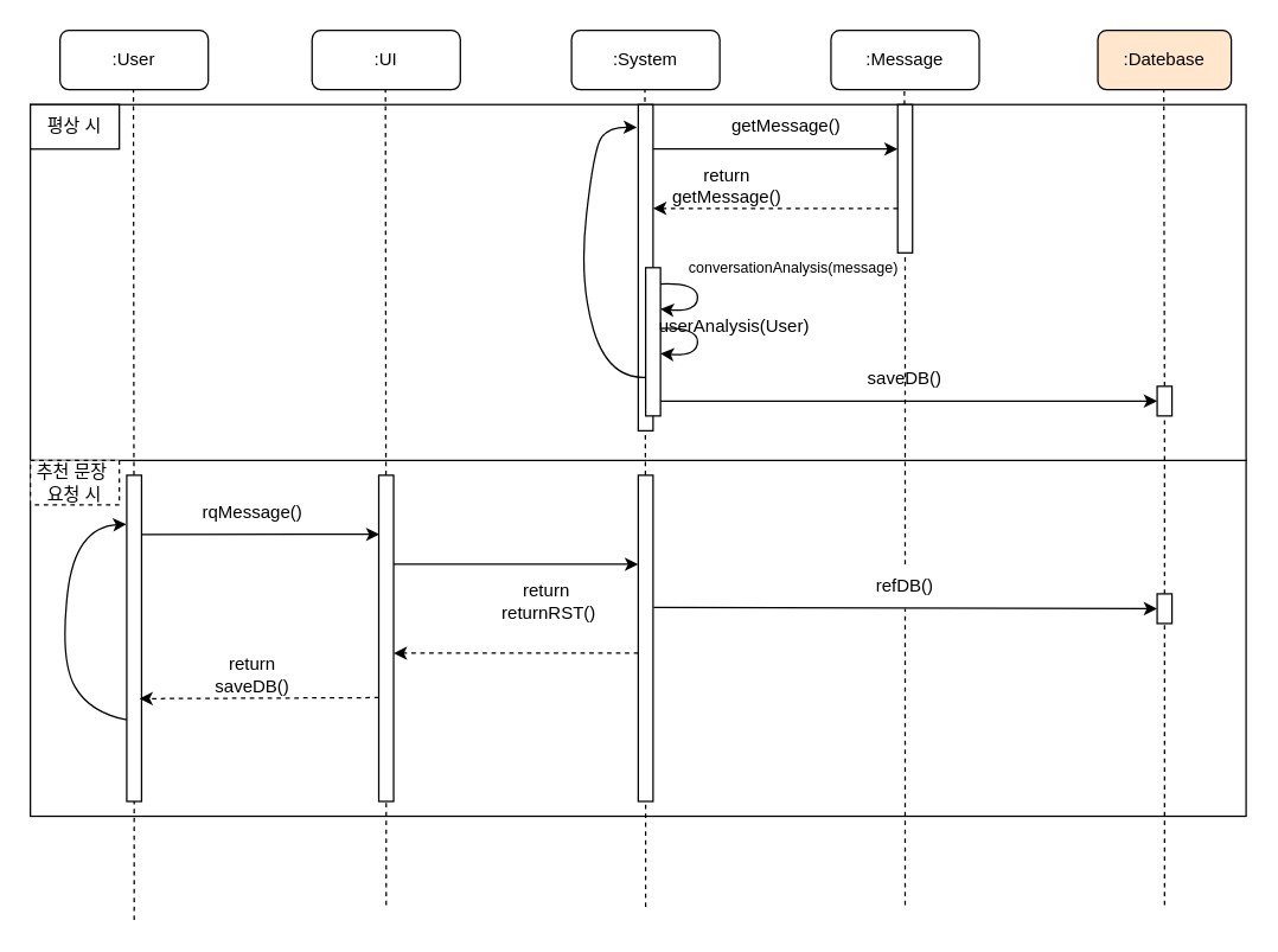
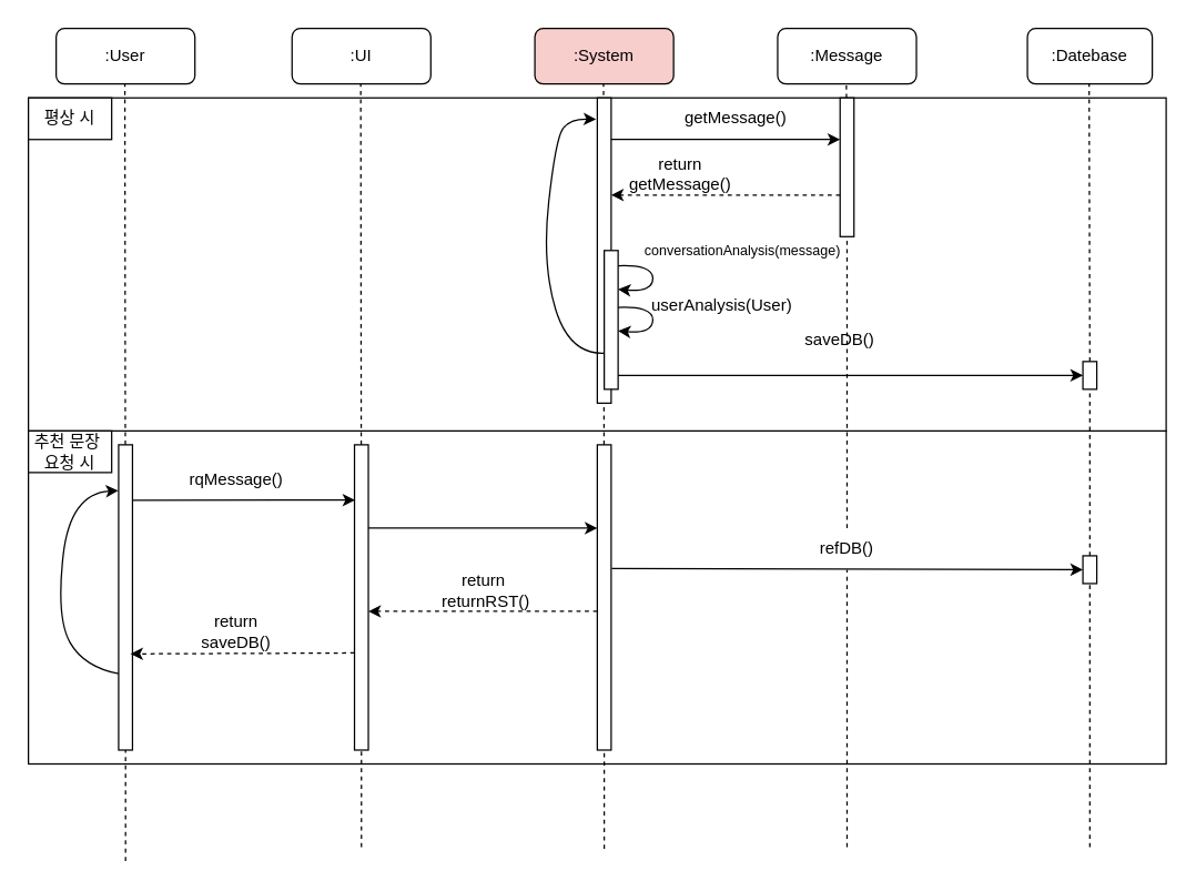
- <mxCell id="6" value=":System" style="rounded=1;whiteSpace=wrap;html=1;" parent="1" vertex="1"><mxGeometry x="385" y="20" width="100" height="40" as="geometry" /></mxCell>
+ <mxCell id="6" value=":System" style="rounded=1;whiteSpace=wrap;html=1;fillColor=#f8cecc;" parent="1" vertex="1"><mxGeometry x="385" y="20" width="100" height="40" as="geometry" /></mxCell>
- <mxCell id="8" value=":Datebase" style="rounded=1;whiteSpace=wrap;html=1;fillColor=#ffe6cc;" parent="1" vertex="1"><mxGeometry x="740" y="20" width="90" height="40" as="geometry" /></mxCell>
+ <mxCell id="8" value=":Datebase" style="rounded=1;whiteSpace=wrap;html=1;" parent="1" vertex="1"><mxGeometry x="740" y="20" width="90" height="40" as="geometry" /></mxCell>
- <mxCell id="23" value="userAnalysis(User)" style="text;html=1;strokeColor=none;fillColor=none;align=center;verticalAlign=middle;whiteSpace=wrap;rounded=0;" parent="1" vertex="1"><mxGeometry x="465" y="205" width="60" height="30" as="geometry" /></mxCell>
+ <mxCell id="23" value="userAnalysis(User)" style="text;html=1;strokeColor=none;fillColor=none;align=center;verticalAlign=middle;whiteSpace=wrap;rounded=0;" parent="1" vertex="1"><mxGeometry x="490" y="205" width="60" height="30" as="geometry" /></mxCell>
- <mxCell id="43" value="saveDB()" style="text;html=1;strokeColor=none;fillColor=none;align=center;verticalAlign=middle;whiteSpace=wrap;rounded=0;fontSize=12;" parent="1" vertex="1"><mxGeometry x="580" y="240" width="60" height="30" as="geometry" /></mxCell>
+ <mxCell id="43" value="saveDB()" style="text;html=1;strokeColor=none;fillColor=none;align=center;verticalAlign=middle;whiteSpace=wrap;rounded=0;fontSize=12;" parent="1" vertex="1"><mxGeometry x="575" y="230" width="60" height="30" as="geometry" /></mxCell>
- <mxCell id="31" value="추천 문장&amp;nbsp;&lt;br&gt;요청 시" style="rounded=0;whiteSpace=wrap;html=1;dashed=1;" parent="1" vertex="1"><mxGeometry x="20" y="310" width="60" height="30" as="geometry" /></mxCell>
+ <mxCell id="31" value="추천 문장&amp;nbsp;&lt;br&gt;요청 시" style="rounded=0;whiteSpace=wrap;html=1;" parent="1" vertex="1"><mxGeometry x="20" y="310" width="60" height="30" as="geometry" /></mxCell>
- <mxCell id="46" value="return&amp;nbsp;&lt;br&gt;returnRST()" style="text;html=1;strokeColor=none;fillColor=none;align=center;verticalAlign=middle;whiteSpace=wrap;rounded=0;" parent="1" vertex="1"><mxGeometry x="340" y="390" width="60" height="30" as="geometry" /></mxCell>
+ <mxCell id="46" value="return&amp;nbsp;&lt;br&gt;returnRST()" style="text;html=1;strokeColor=none;fillColor=none;align=center;verticalAlign=middle;whiteSpace=wrap;rounded=0;" parent="1" vertex="1"><mxGeometry x="320" y="410" width="60" height="30" as="geometry" /></mxCell>
